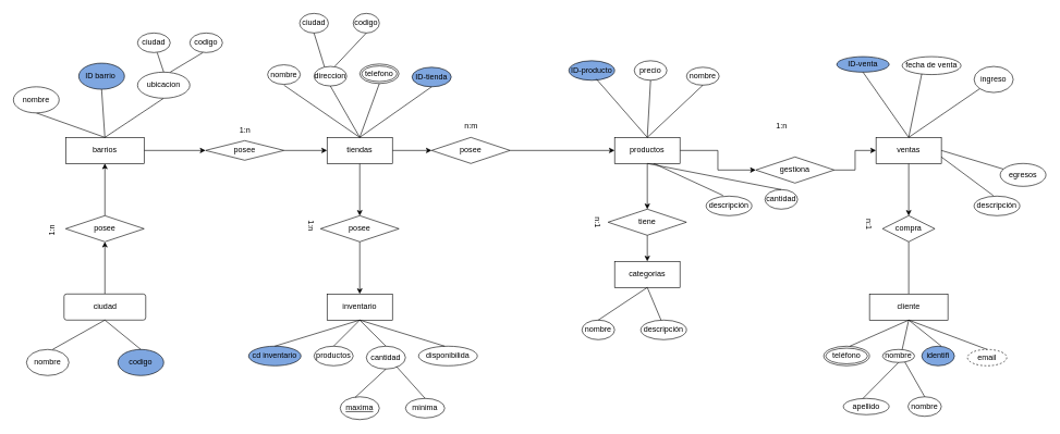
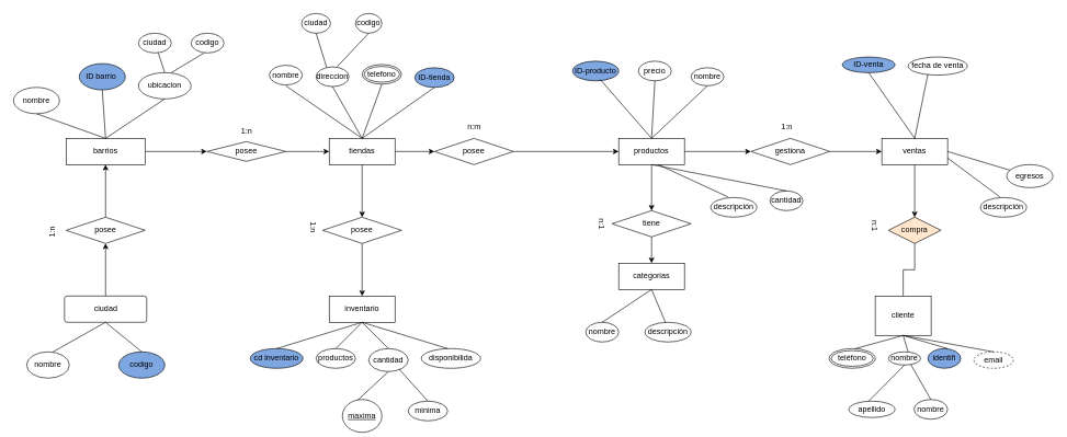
- <mxCell id="79" value="ingreso" style="ellipse;whiteSpace=wrap;html=1;align=center;" parent="1" vertex="1"><mxGeometry x="1490" y="101.25" width="60" height="40" as="geometry" /></mxCell>
- <mxCell id="84" value="" style="endArrow=none;html=1;rounded=0;entryX=0;entryY=1;entryDx=0;entryDy=0;exitX=0.5;exitY=0;exitDx=0;exitDy=0;" parent="1" source="55" target="79" edge="1"><mxGeometry width="50" height="50" relative="1" as="geometry"><mxPoint x="1440" y="230" as="sourcePoint" /><mxPoint x="1490" y="180" as="targetPoint" /></mxGeometry></mxCell>
- <mxCell id="53" value="gestiona" style="shape=rhombus;perimeter=rhombusPerimeter;whiteSpace=wrap;html=1;align=center;" parent="1" vertex="1"><mxGeometry x="1156" y="240" width="120" height="40" as="geometry" /></mxCell>
+ <mxCell id="53" value="gestiona" style="shape=rhombus;perimeter=rhombusPerimeter;whiteSpace=wrap;html=1;align=center;" parent="1" vertex="1"><mxGeometry x="1141" y="210" width="120" height="40" as="geometry" /></mxCell>
- <mxCell id="59" value="compra" style="rhombus;whiteSpace=wrap;html=1;" parent="1" vertex="1"><mxGeometry x="1350" y="330" width="80" height="40" as="geometry" /></mxCell>
+ <mxCell id="59" value="compra" style="rhombus;whiteSpace=wrap;html=1;fillColor=#ffe6cc;" parent="1" vertex="1"><mxGeometry x="1350" y="330" width="80" height="40" as="geometry" /></mxCell>
- <mxCell id="60" value="cliente" style="whiteSpace=wrap;html=1;" parent="1" vertex="1"><mxGeometry x="1330" y="450" width="120" height="40" as="geometry" /></mxCell>
+ <mxCell id="60" value="cliente" style="whiteSpace=wrap;html=1;" parent="1" vertex="1"><mxGeometry x="1330" y="450" width="85" height="60" as="geometry" /></mxCell>
- <mxCell id="33" value="maxima" style="ellipse;whiteSpace=wrap;html=1;align=center;fontStyle=4;" parent="1" vertex="1"><mxGeometry x="520" y="607.5" width="60" height="35" as="geometry" /></mxCell>
+ <mxCell id="33" value="maxima" style="ellipse;whiteSpace=wrap;html=1;align=center;fontStyle=4;" parent="1" vertex="1"><mxGeometry x="520" y="607.5" width="60" height="50" as="geometry" /></mxCell>
